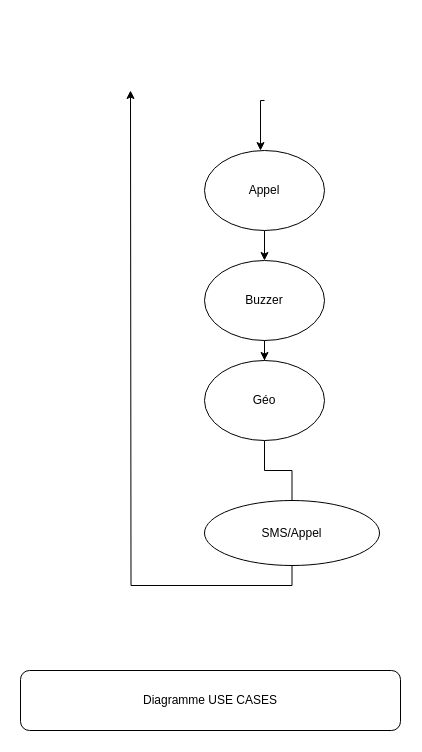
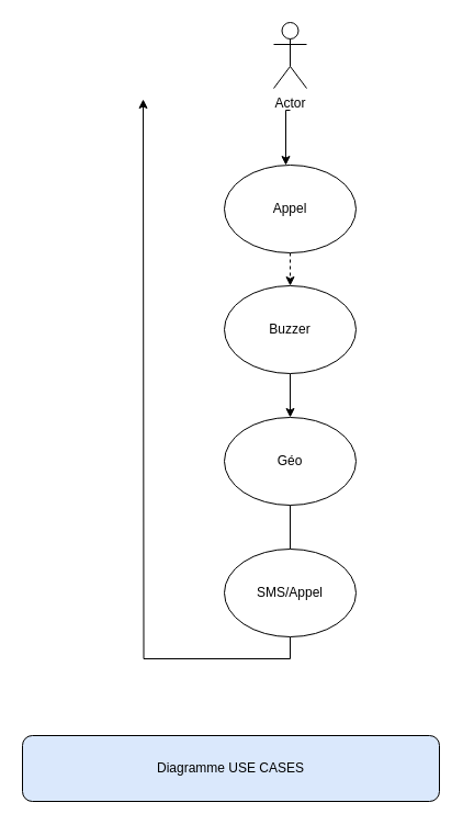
+ <mxCell id="3" value="Actor" style="shape=umlActor;verticalLabelPosition=bottom;verticalAlign=top;html=1;outlineConnect=0;" vertex="1" parent="1"><mxGeometry x="249" y="20" width="30" height="60" as="geometry" /></mxCell>
- <mxCell id="4" style="edgeStyle=orthogonalEdgeStyle;rounded=0;orthogonalLoop=1;jettySize=auto;html=1;exitX=0.5;exitY=1;exitDx=0;exitDy=0;entryX=0.5;entryY=0;entryDx=0;entryDy=0;" edge="1" parent="1" source="5" target="7"><mxGeometry relative="1" as="geometry" /></mxCell>
+ <mxCell id="4" style="edgeStyle=orthogonalEdgeStyle;rounded=0;orthogonalLoop=1;jettySize=auto;html=1;exitX=0.5;exitY=1;exitDx=0;exitDy=0;entryX=0.5;entryY=0;entryDx=0;entryDy=0;dashed=1;" edge="1" parent="1" source="5" target="7"><mxGeometry relative="1" as="geometry" /></mxCell>
- <mxCell id="9" value="Géo" style="ellipse;whiteSpace=wrap;html=1;" vertex="1" parent="1"><mxGeometry x="204" y="360" width="120" height="80" as="geometry" /></mxCell>
+ <mxCell id="9" value="Géo" style="ellipse;whiteSpace=wrap;html=1;" vertex="1" parent="1"><mxGeometry x="204" y="380" width="120" height="80" as="geometry" /></mxCell>
- <mxCell id="11" value="SMS/Appel" style="ellipse;whiteSpace=wrap;html=1;" vertex="1" parent="1"><mxGeometry x="204" y="500" width="175" height="65" as="geometry" /></mxCell>
+ <mxCell id="11" value="SMS/Appel" style="ellipse;whiteSpace=wrap;html=1;" vertex="1" parent="1"><mxGeometry x="204" y="500" width="120" height="80" as="geometry" /></mxCell>
- <mxCell id="12" value="Diagramme USE CASES" style="rounded=1;whiteSpace=wrap;html=1;" vertex="1" parent="1"><mxGeometry x="20" y="670" width="380" height="60" as="geometry" /></mxCell>
+ <mxCell id="12" value="Diagramme USE CASES" style="rounded=1;whiteSpace=wrap;html=1;fillColor=#dae8fc;" vertex="1" parent="1"><mxGeometry x="20" y="670" width="380" height="60" as="geometry" /></mxCell>
